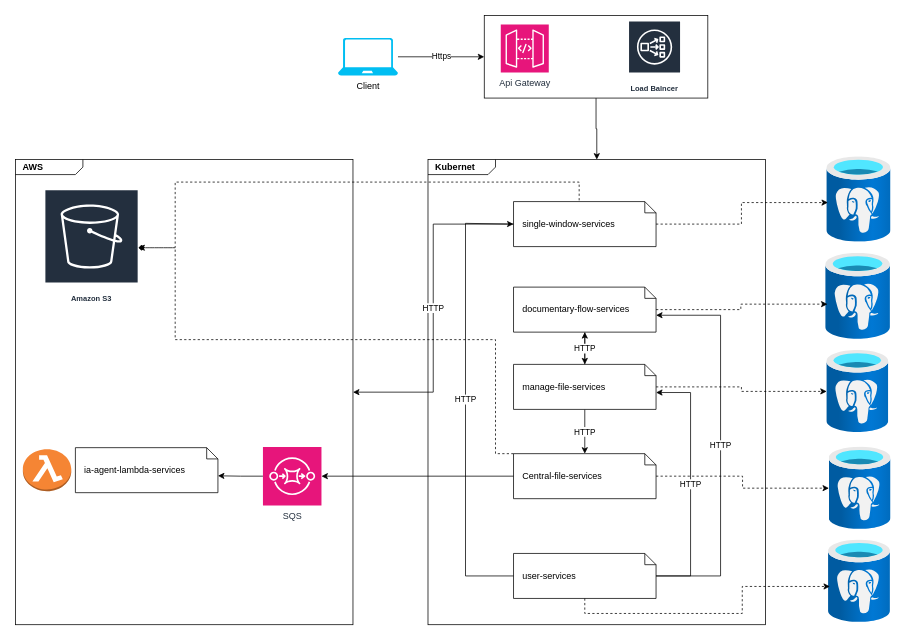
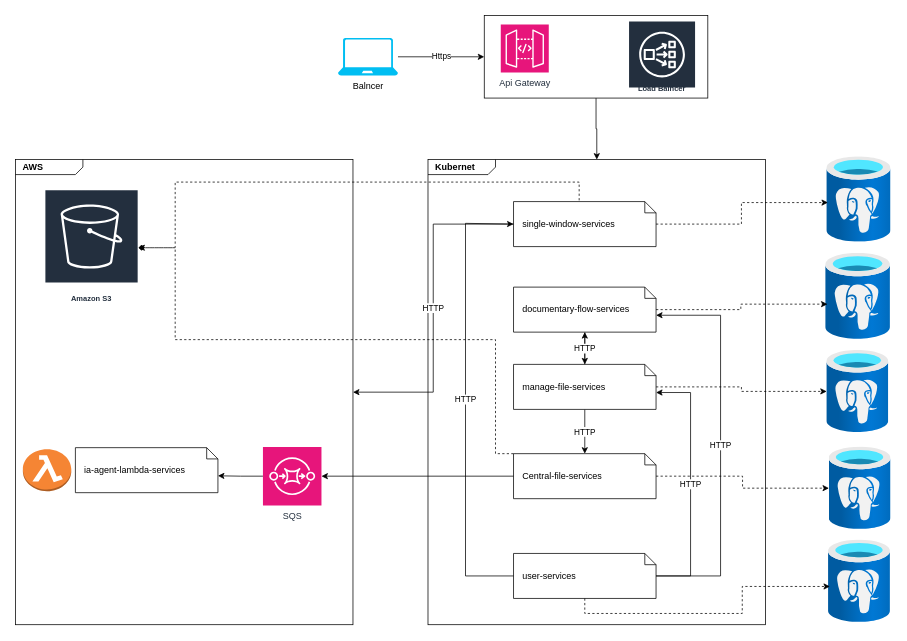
- <mxCell id="20" value="Load Balncer" style="sketch=0;outlineConnect=0;fontColor=#232F3E;gradientColor=none;strokeColor=#ffffff;fillColor=#232F3E;dashed=0;verticalLabelPosition=middle;verticalAlign=bottom;align=center;html=1;whiteSpace=wrap;fontSize=10;fontStyle=1;spacing=3;shape=mxgraph.aws4.productIcon;prIcon=mxgraph.aws4.network_load_balancer;" vertex="1" parent="1"><mxGeometry x="837" y="27" width="70" height="100" as="geometry" /></mxCell>
+ <mxCell id="20" value="Load Balncer" style="sketch=0;outlineConnect=0;fontColor=#232F3E;gradientColor=none;strokeColor=#ffffff;fillColor=#232F3E;dashed=0;verticalLabelPosition=middle;verticalAlign=bottom;align=center;html=1;whiteSpace=wrap;fontSize=10;fontStyle=1;spacing=3;shape=mxgraph.aws4.productIcon;prIcon=mxgraph.aws4.network_load_balancer;" vertex="1" parent="1"><mxGeometry x="837" y="27" width="90" height="100" as="geometry" /></mxCell>
- <mxCell id="16" value="Client" style="verticalLabelPosition=bottom;html=1;verticalAlign=top;align=center;strokeColor=none;fillColor=#00BEF2;shape=mxgraph.azure.laptop;pointerEvents=1;" vertex="1" parent="1"><mxGeometry x="450" y="50" width="80" height="50" as="geometry" /></mxCell>
+ <mxCell id="16" value="Balncer" style="verticalLabelPosition=bottom;html=1;verticalAlign=top;align=center;strokeColor=none;fillColor=#00BEF2;shape=mxgraph.azure.laptop;pointerEvents=1;" vertex="1" parent="1"><mxGeometry x="450" y="50" width="80" height="50" as="geometry" /></mxCell>
